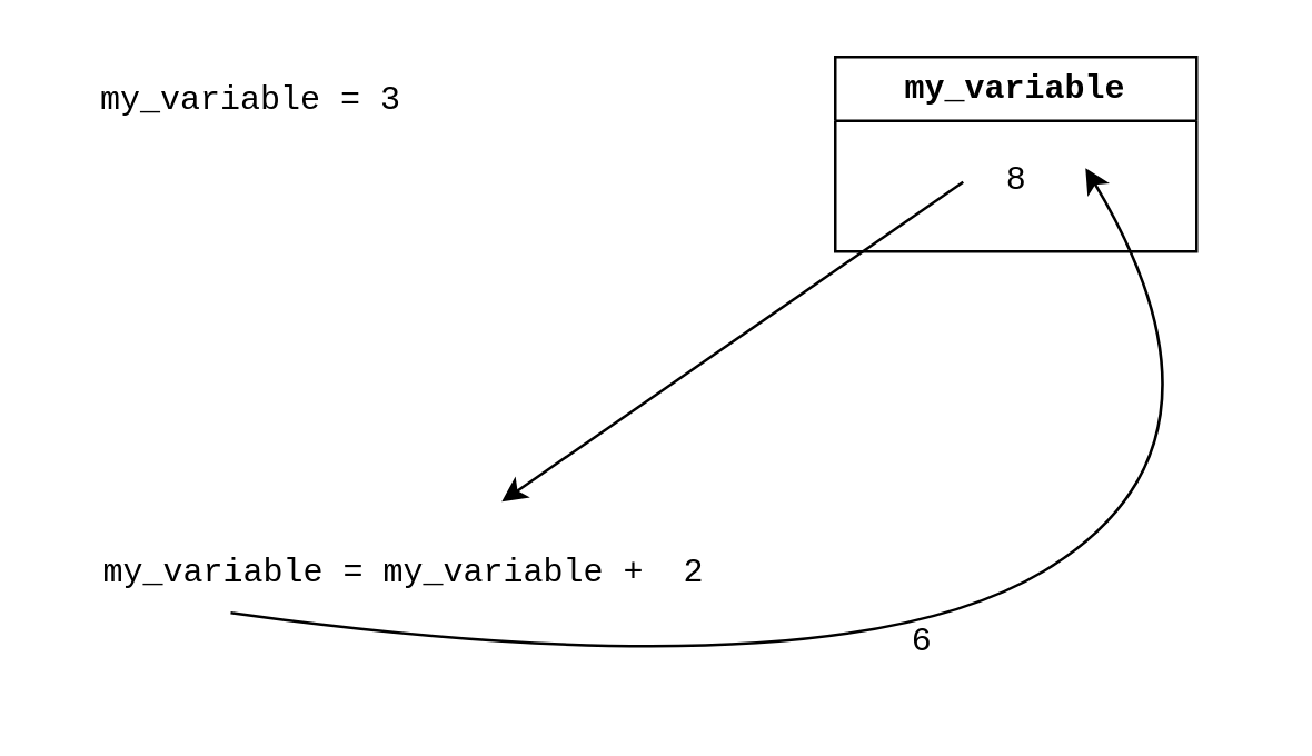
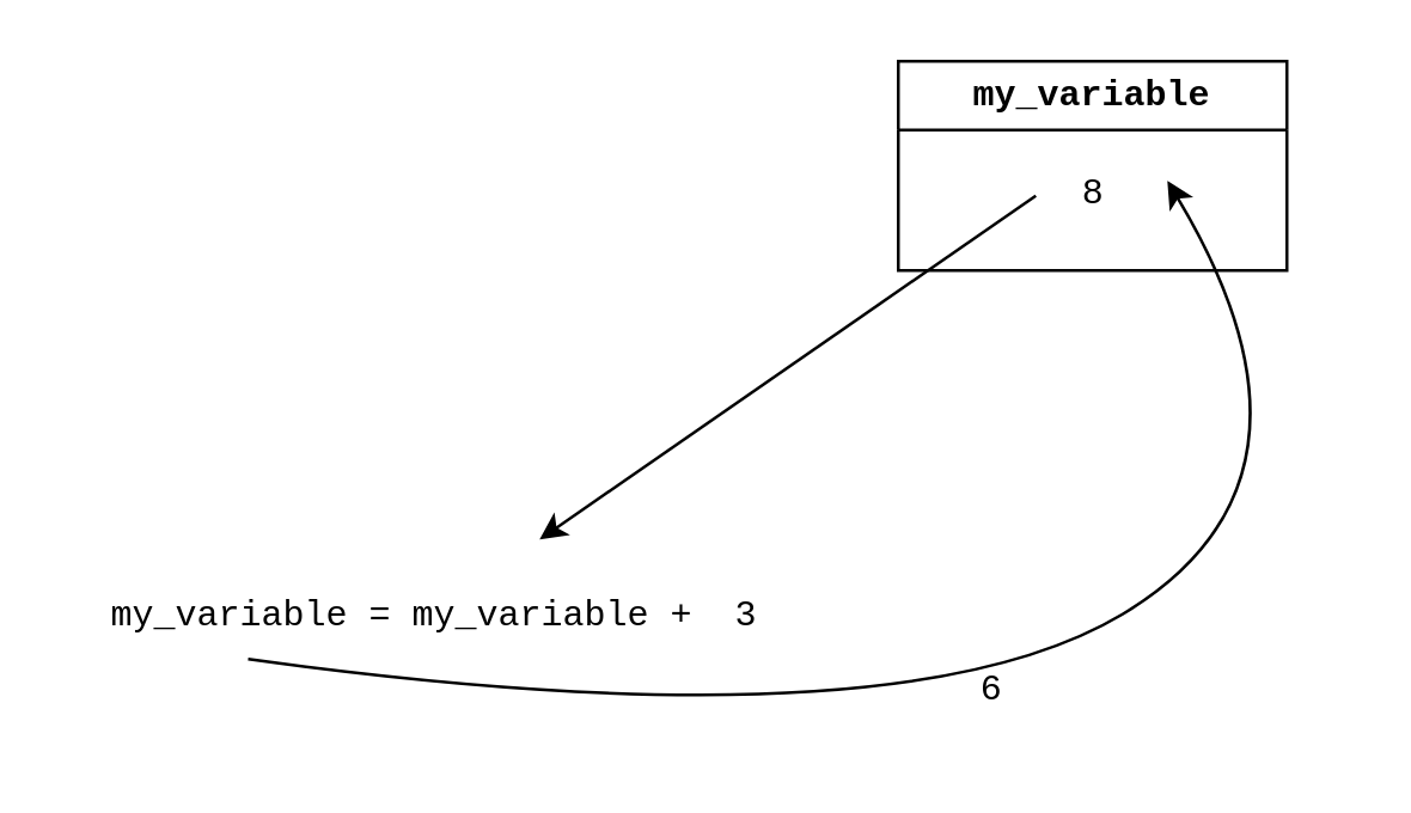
- <mxCell id="2" value="&lt;font style=&quot;font-size: 12px;&quot; face=&quot;Courier New&quot;&gt;my_variable = 3&lt;/font&gt;" style="text;html=1;strokeColor=none;fillColor=none;align=center;verticalAlign=middle;whiteSpace=wrap;rounded=0;" vertex="1" parent="1"><mxGeometry x="20" y="20" width="140" height="30" as="geometry" /></mxCell>
- <mxCell id="5" value="&lt;font style=&quot;font-size: 12px;&quot; face=&quot;Courier New&quot;&gt;my_variable = my_variable +&amp;nbsp; 2&lt;/font&gt;" style="text;html=1;strokeColor=none;fillColor=none;align=center;verticalAlign=middle;whiteSpace=wrap;rounded=0;" vertex="1" parent="1"><mxGeometry x="20" y="190" width="250" height="30" as="geometry" /></mxCell>
+ <mxCell id="5" value="&lt;font style=&quot;font-size: 12px;&quot; face=&quot;Courier New&quot;&gt;my_variable = my_variable +&amp;nbsp; 3&lt;/font&gt;" style="text;html=1;strokeColor=none;fillColor=none;align=center;verticalAlign=middle;whiteSpace=wrap;rounded=0;" vertex="1" parent="1"><mxGeometry x="20" y="190" width="250" height="30" as="geometry" /></mxCell>
